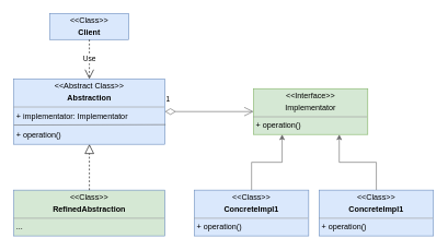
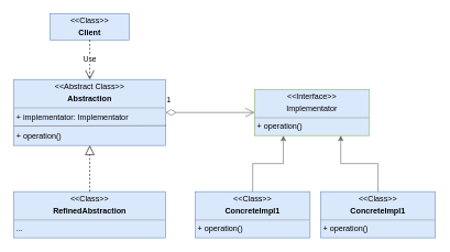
- <mxCell id="4" value="&lt;p style=&quot;margin: 0px ; margin-top: 4px ; text-align: center&quot;&gt;&amp;lt;&amp;lt;Interface&amp;gt;&amp;gt;&lt;/p&gt;&lt;p style=&quot;margin: 0px ; margin-top: 4px ; text-align: center&quot;&gt;Implementator&lt;/p&gt;&lt;hr size=&quot;1&quot;&gt;&lt;p style=&quot;margin: 0px ; margin-left: 4px&quot;&gt;+ operation()&lt;/p&gt;" style="verticalAlign=top;align=left;overflow=fill;fontSize=12;fontFamily=Helvetica;html=1;fillColor=#d5e8d4;strokeColor=#82b366;" vertex="1" parent="1"><mxGeometry x="385" y="135" width="174" height="70" as="geometry" /></mxCell>
+ <mxCell id="4" value="&lt;p style=&quot;margin: 0px ; margin-top: 4px ; text-align: center&quot;&gt;&amp;lt;&amp;lt;Interface&amp;gt;&amp;gt;&lt;/p&gt;&lt;p style=&quot;margin: 0px ; margin-top: 4px ; text-align: center&quot;&gt;Implementator&lt;/p&gt;&lt;hr size=&quot;1&quot;&gt;&lt;p style=&quot;margin: 0px ; margin-left: 4px&quot;&gt;+ operation()&lt;/p&gt;" style="verticalAlign=top;align=left;overflow=fill;fontSize=12;fontFamily=Helvetica;html=1;fillColor=#dae8fc;strokeColor=#82b366;" vertex="1" parent="1"><mxGeometry x="385" y="135" width="174" height="70" as="geometry" /></mxCell>
- <mxCell id="7" value="&lt;p style=&quot;margin: 0px ; margin-top: 4px ; text-align: center&quot;&gt;&amp;lt;&amp;lt;Class&amp;gt;&amp;gt;&lt;/p&gt;&lt;p style=&quot;margin: 0px ; margin-top: 4px ; text-align: center&quot;&gt;&lt;b&gt;RefinedAbstraction&lt;/b&gt;&lt;/p&gt;&lt;hr size=&quot;1&quot;&gt;&lt;p style=&quot;margin: 0px ; margin-left: 4px&quot;&gt;...&lt;/p&gt;" style="verticalAlign=top;align=left;overflow=fill;fontSize=12;fontFamily=Helvetica;html=1;fillColor=#d5e8d4;strokeColor=#6c8ebf;" vertex="1" parent="1"><mxGeometry x="20" y="290" width="230" height="70" as="geometry" /></mxCell>
+ <mxCell id="7" value="&lt;p style=&quot;margin: 0px ; margin-top: 4px ; text-align: center&quot;&gt;&amp;lt;&amp;lt;Class&amp;gt;&amp;gt;&lt;/p&gt;&lt;p style=&quot;margin: 0px ; margin-top: 4px ; text-align: center&quot;&gt;&lt;b&gt;RefinedAbstraction&lt;/b&gt;&lt;/p&gt;&lt;hr size=&quot;1&quot;&gt;&lt;p style=&quot;margin: 0px ; margin-left: 4px&quot;&gt;...&lt;/p&gt;" style="verticalAlign=top;align=left;overflow=fill;fontSize=12;fontFamily=Helvetica;html=1;fillColor=#dae8fc;strokeColor=#6c8ebf;" vertex="1" parent="1"><mxGeometry x="20" y="290" width="230" height="70" as="geometry" /></mxCell>
